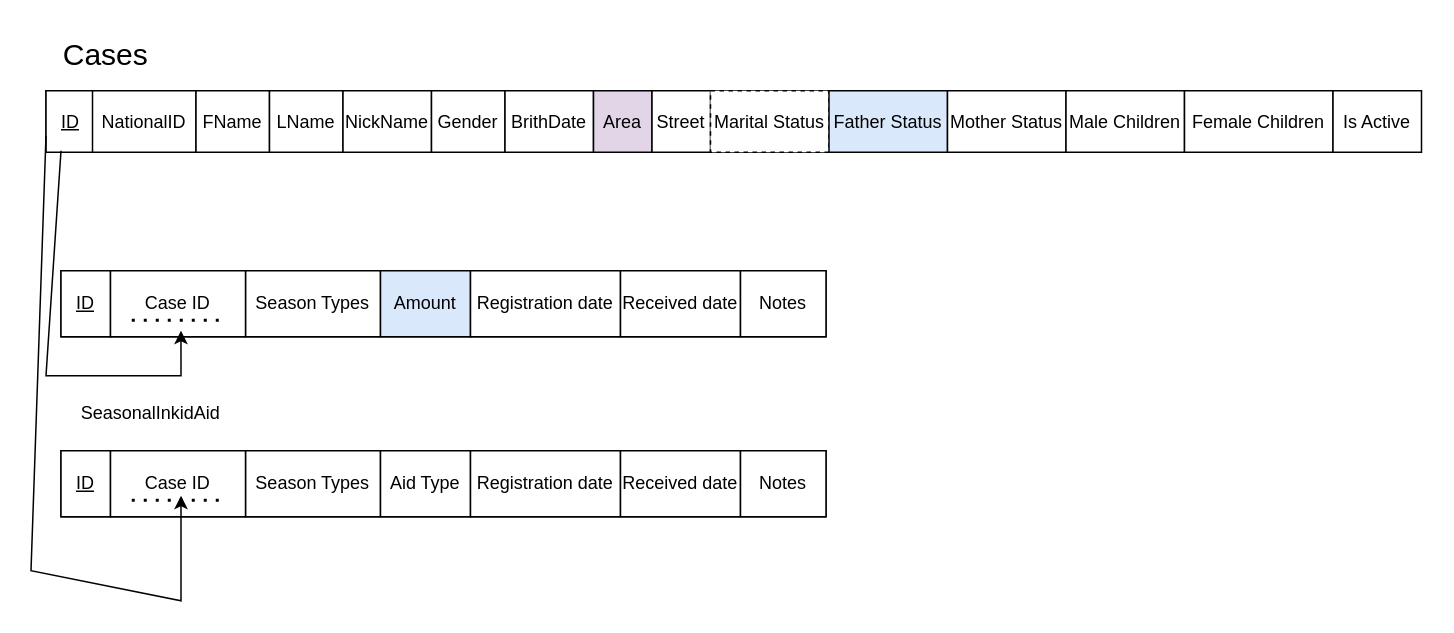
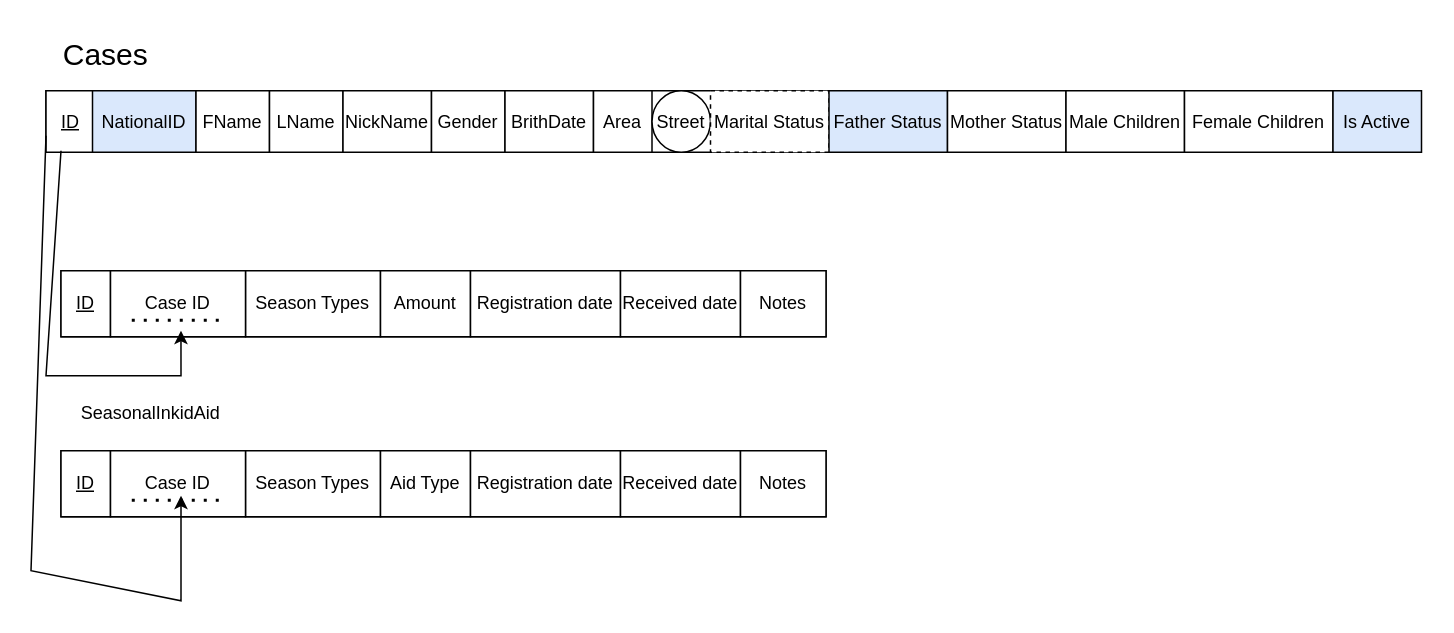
- <mxCell id="4" value="NationalID" style="rounded=0;whiteSpace=wrap;html=1;" parent="1" vertex="1"><mxGeometry x="61" y="60" width="69" height="41" as="geometry" /></mxCell>
+ <mxCell id="4" value="NationalID" style="rounded=0;whiteSpace=wrap;html=1;fillColor=#dae8fc;" parent="1" vertex="1"><mxGeometry x="61" y="60" width="69" height="41" as="geometry" /></mxCell>
- <mxCell id="10" value="Area" style="rounded=0;whiteSpace=wrap;html=1;fillColor=#e1d5e7;" parent="1" vertex="1"><mxGeometry x="395" y="60" width="39" height="41" as="geometry" /></mxCell>
+ <mxCell id="10" value="Area" style="rounded=0;whiteSpace=wrap;html=1;" parent="1" vertex="1"><mxGeometry x="395" y="60" width="39" height="41" as="geometry" /></mxCell>
- <mxCell id="11" value="Street" style="rounded=0;whiteSpace=wrap;html=1;" parent="1" vertex="1"><mxGeometry x="434" y="60" width="39" height="41" as="geometry" /></mxCell>
+ <mxCell id="11" value="Street" style="ellipse;whiteSpace=wrap;html=1;" parent="1" vertex="1"><mxGeometry x="434" y="60" width="39" height="41" as="geometry" /></mxCell>
- <mxCell id="17" value="Is Active" style="rounded=0;whiteSpace=wrap;html=1;fontSize=12;" parent="1" vertex="1"><mxGeometry x="888" y="60" width="59" height="41" as="geometry" /></mxCell>
+ <mxCell id="17" value="Is Active" style="rounded=0;whiteSpace=wrap;html=1;fontSize=12;fillColor=#dae8fc;" parent="1" vertex="1"><mxGeometry x="888" y="60" width="59" height="41" as="geometry" /></mxCell>
- <mxCell id="21" value="Amount" style="rounded=0;whiteSpace=wrap;html=1;fillColor=#dae8fc;" vertex="1" parent="1"><mxGeometry x="253" y="180" width="60" height="44" as="geometry" /></mxCell>
+ <mxCell id="21" value="Amount" style="rounded=0;whiteSpace=wrap;html=1;" vertex="1" parent="1"><mxGeometry x="253" y="180" width="60" height="44" as="geometry" /></mxCell>
